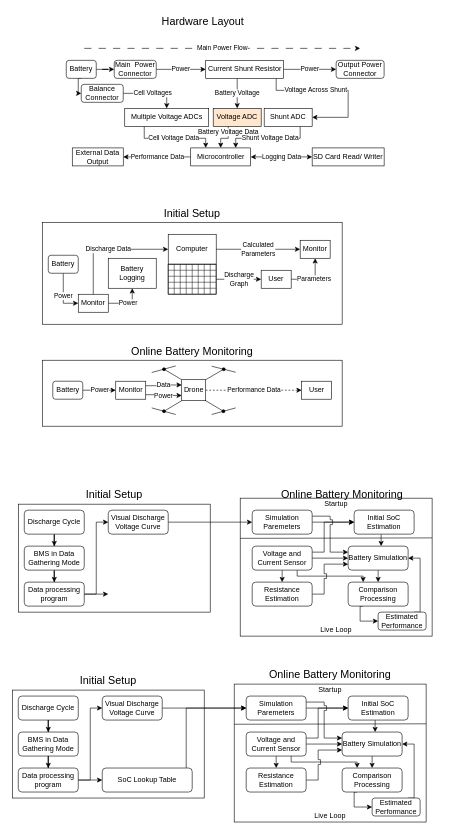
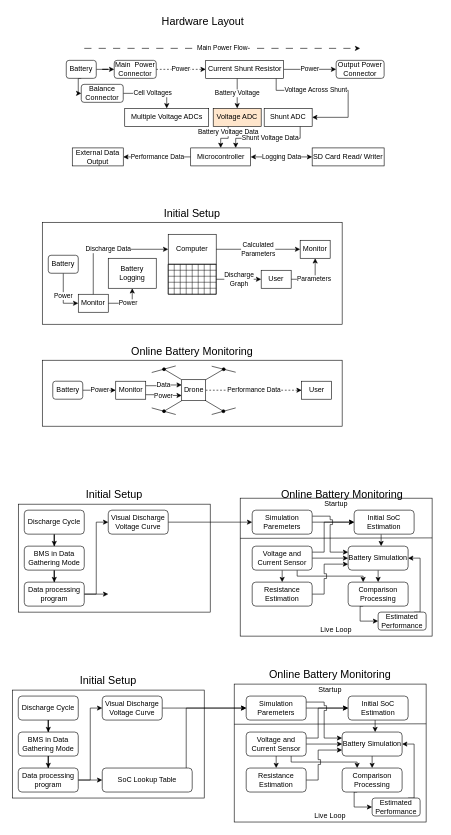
- <mxCell id="118" value="Power" style="edgeStyle=orthogonalEdgeStyle;rounded=0;orthogonalLoop=1;jettySize=auto;html=1;entryX=0;entryY=0.5;entryDx=0;entryDy=0;" edge="1" parent="1" source="119" target="123"><mxGeometry relative="1" as="geometry" /></mxCell>
+ <mxCell id="118" value="Power" style="edgeStyle=orthogonalEdgeStyle;rounded=0;orthogonalLoop=1;jettySize=auto;html=1;entryX=0;entryY=0.5;entryDx=0;entryDy=0;dashed=1;" edge="1" parent="1" source="119" target="123"><mxGeometry relative="1" as="geometry" /></mxCell>
- <mxCell id="130" value="Cell Voltage Data" style="edgeStyle=orthogonalEdgeStyle;rounded=0;orthogonalLoop=1;jettySize=auto;html=1;entryX=0.25;entryY=0;entryDx=0;entryDy=0;" edge="1" parent="1" source="131" target="138"><mxGeometry relative="1" as="geometry"><Array as="points"><mxPoint x="240" y="230" /><mxPoint x="342" y="230" /></Array></mxGeometry></mxCell>
